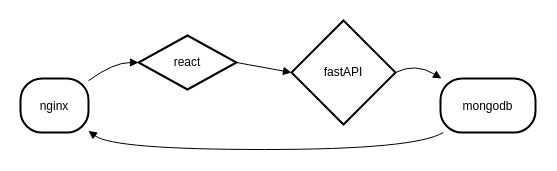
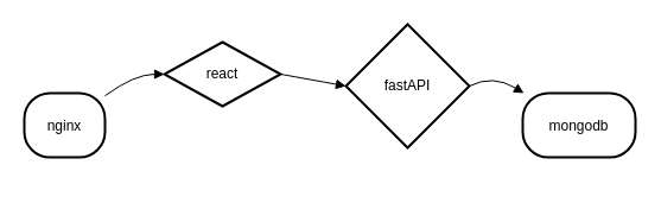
- <mxCell id="9" value="" style="curved=1;startArrow=none;endArrow=block;exitX=0.02;exitY=1.01;entryX=1;entryY=0.97;" edge="1" parent="1" source="5" target="2"><mxGeometry relative="1" as="geometry"><Array as="points"><mxPoint x="415" y="149" /><mxPoint x="113" y="149" /></Array></mxGeometry></mxCell>
